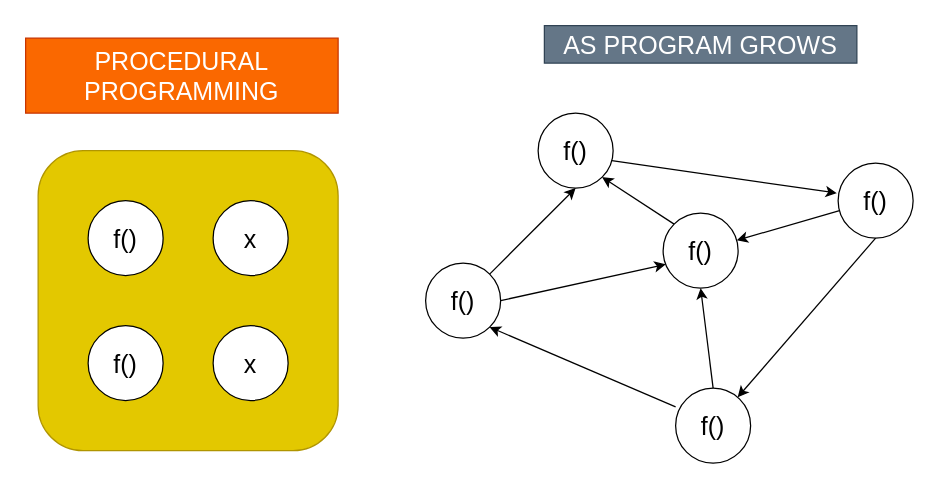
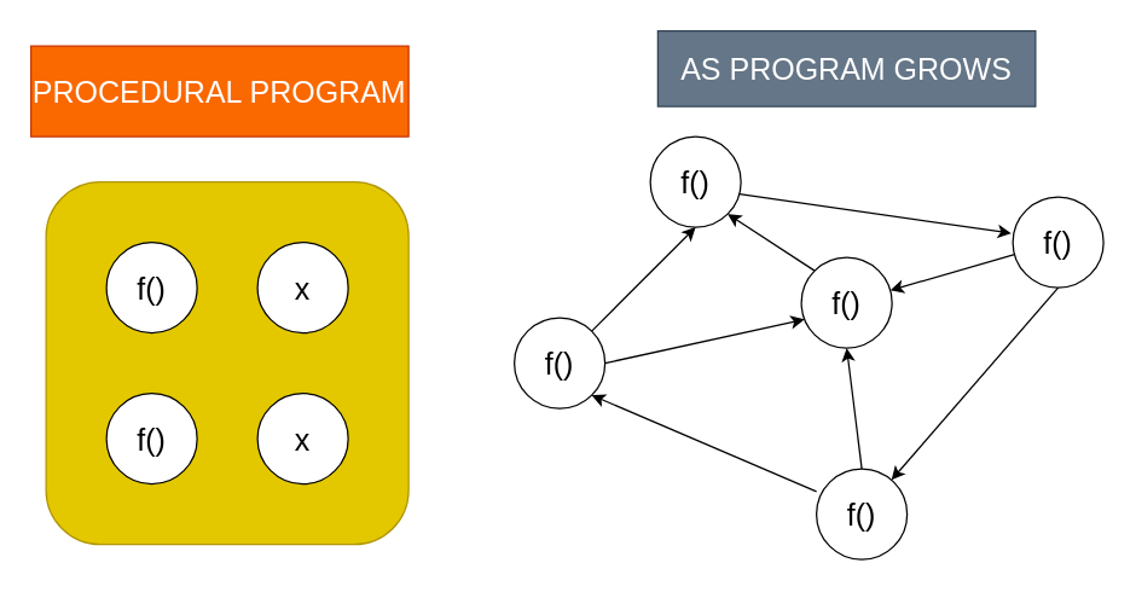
- <mxCell id="20" value="AS PROGRAM GROWS" style="text;html=1;strokeColor=#314354;fillColor=#647687;align=center;verticalAlign=middle;whiteSpace=wrap;rounded=0;fontSize=20;fontColor=#ffffff;" vertex="1" parent="1"><mxGeometry x="435" y="20" width="250" height="30" as="geometry" /></mxCell>
+ <mxCell id="20" value="AS PROGRAM GROWS" style="text;html=1;strokeColor=#314354;fillColor=#647687;align=center;verticalAlign=middle;whiteSpace=wrap;rounded=0;fontSize=20;fontColor=#ffffff;" vertex="1" parent="1"><mxGeometry x="435" y="20" width="250" height="50" as="geometry" /></mxCell>
- <mxCell id="21" value="PROCEDURAL PROGRAMMING" style="text;html=1;strokeColor=#C73500;fillColor=#fa6800;align=center;verticalAlign=middle;whiteSpace=wrap;rounded=0;fontSize=20;fontColor=#ffffff;" vertex="1" parent="1"><mxGeometry x="20" y="30" width="250" height="60" as="geometry" /></mxCell>
+ <mxCell id="21" value="PROCEDURAL PROGRAM" style="text;html=1;strokeColor=#C73500;fillColor=#fa6800;align=center;verticalAlign=middle;whiteSpace=wrap;rounded=0;fontSize=20;fontColor=#ffffff;" vertex="1" parent="1"><mxGeometry x="20" y="30" width="250" height="60" as="geometry" /></mxCell>
